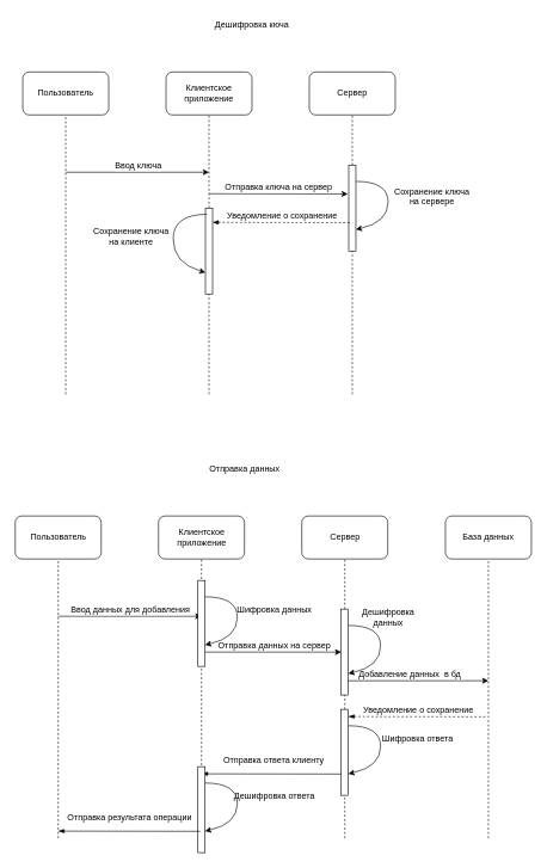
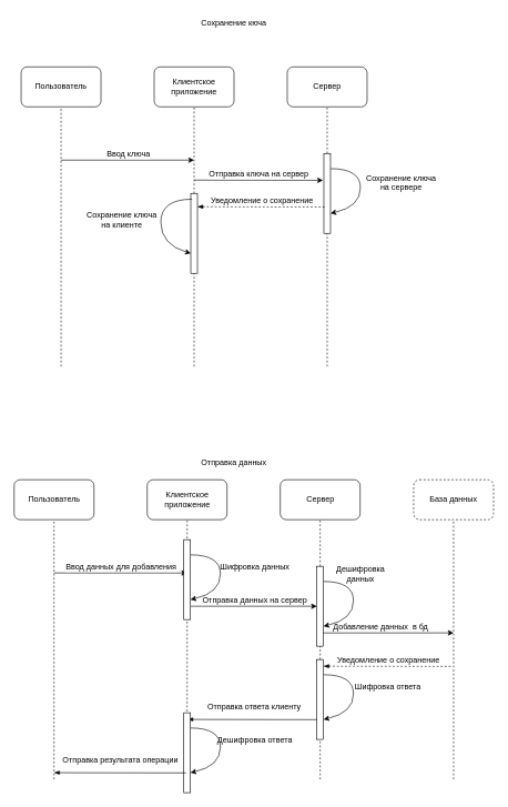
- <mxCell id="22" value="Дешифровка кюча" style="text;html=1;strokeColor=none;fillColor=none;align=center;verticalAlign=middle;whiteSpace=wrap;rounded=0;labelBackgroundColor=none;" vertex="1" parent="1"><mxGeometry x="291" y="20" width="120" height="30" as="geometry" /></mxCell>
+ <mxCell id="22" value="Сохранение кюча" style="text;html=1;strokeColor=none;fillColor=none;align=center;verticalAlign=middle;whiteSpace=wrap;rounded=0;labelBackgroundColor=none;" vertex="1" parent="1"><mxGeometry x="291" y="20" width="120" height="30" as="geometry" /></mxCell>
- <mxCell id="36" value="Отправка данных" style="text;html=1;strokeColor=none;fillColor=none;align=center;verticalAlign=middle;whiteSpace=wrap;rounded=0;labelBackgroundColor=none;" vertex="1" parent="1"><mxGeometry x="280.5" y="640" width="120" height="30" as="geometry" /></mxCell>
+ <mxCell id="36" value="Отправка данных" style="text;html=1;strokeColor=none;fillColor=none;align=center;verticalAlign=middle;whiteSpace=wrap;rounded=0;labelBackgroundColor=none;" vertex="1" parent="1"><mxGeometry x="290.5" y="680" width="120" height="30" as="geometry" /></mxCell>
- <mxCell id="38" value="База данных" style="rounded=1;whiteSpace=wrap;html=1;" vertex="1" parent="1"><mxGeometry x="621" y="720" width="120" height="60" as="geometry" /></mxCell>
+ <mxCell id="38" value="База данных" style="rounded=1;whiteSpace=wrap;html=1;dashed=1;" vertex="1" parent="1"><mxGeometry x="621" y="720" width="120" height="60" as="geometry" /></mxCell>
